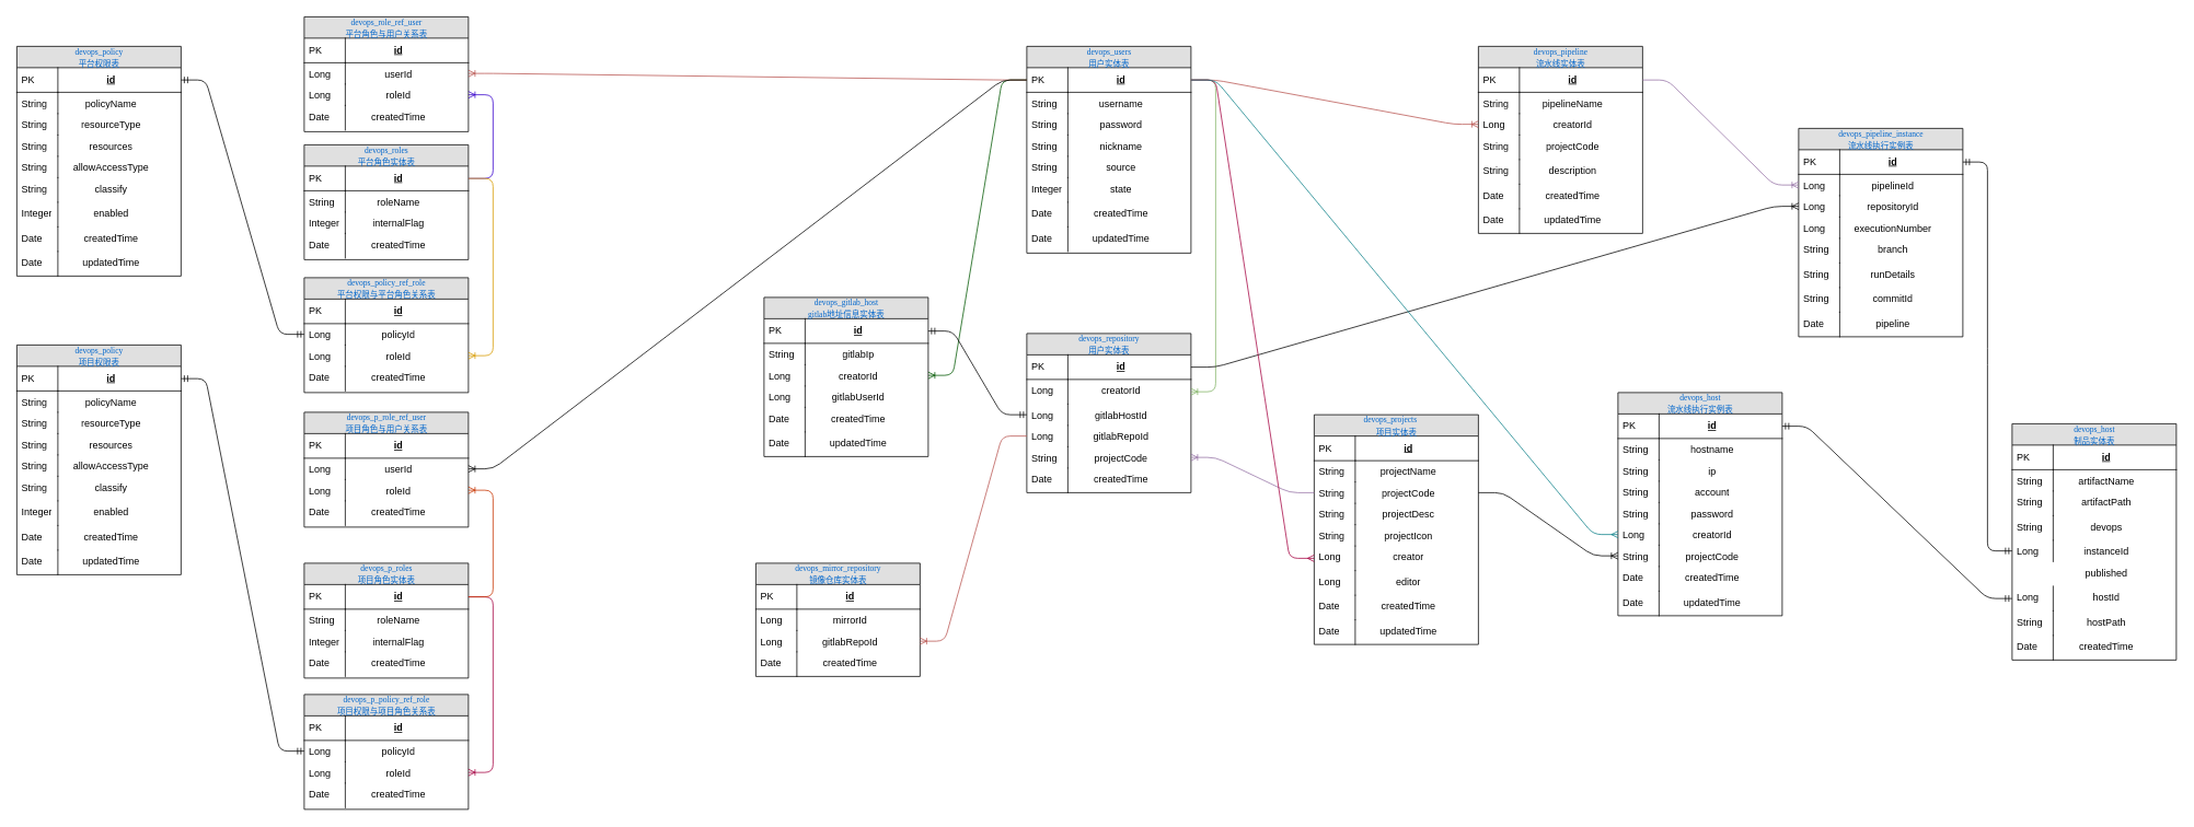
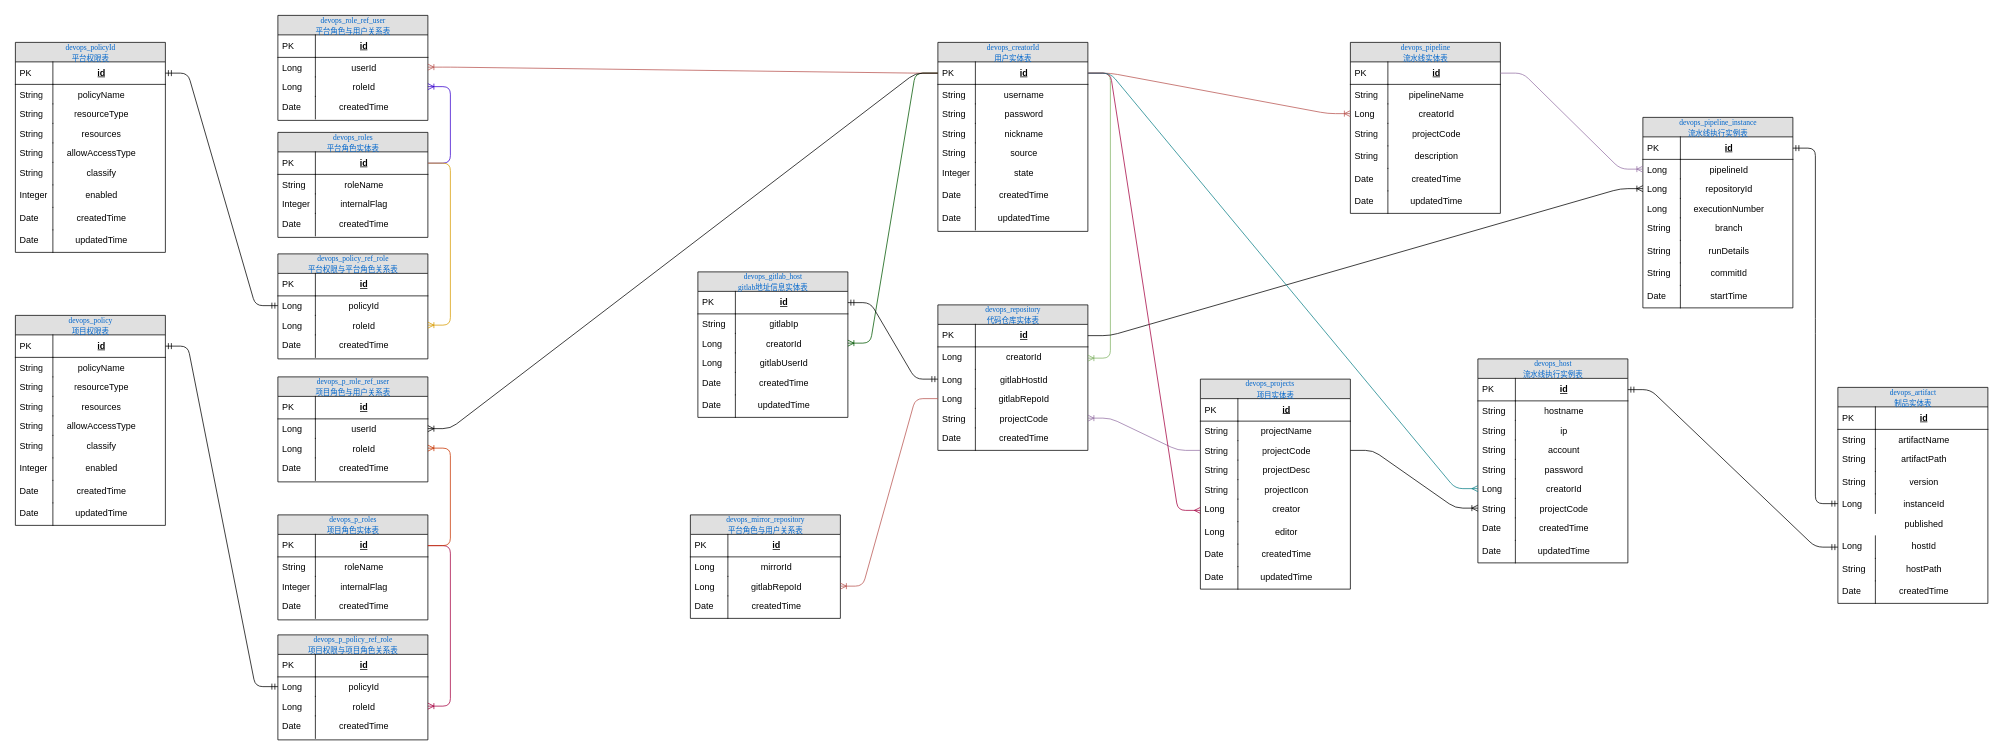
- <mxCell id="96" value="&lt;p style=&quot;line-height: 100%;&quot;&gt;&lt;font color=&quot;#0066cc&quot; style=&quot;font-size: 10px;&quot;&gt;devops_policy&lt;br&gt;平台权限表&lt;/font&gt;&lt;/p&gt;" style="swimlane;html=1;fontStyle=0;childLayout=stackLayout;horizontal=1;startSize=26;fillColor=#e0e0e0;horizontalStack=0;resizeParent=1;resizeLast=0;collapsible=1;marginBottom=0;swimlaneFillColor=#ffffff;align=center;rounded=0;shadow=0;comic=0;labelBackgroundColor=none;strokeWidth=1;fontFamily=Verdana;fontSize=14;movable=1;resizable=1;rotatable=1;deletable=1;editable=1;locked=0;connectable=1;container=1;" parent="1" vertex="1"><mxGeometry x="20" y="56" width="200" height="280" as="geometry"><mxRectangle x="30" y="358" width="160" height="70" as="alternateBounds" /></mxGeometry></mxCell>
+ <mxCell id="96" value="&lt;p style=&quot;line-height: 100%;&quot;&gt;&lt;font color=&quot;#0066cc&quot; style=&quot;font-size: 10px;&quot;&gt;devops_policyId&lt;br&gt;平台权限表&lt;/font&gt;&lt;/p&gt;" style="swimlane;html=1;fontStyle=0;childLayout=stackLayout;horizontal=1;startSize=26;fillColor=#e0e0e0;horizontalStack=0;resizeParent=1;resizeLast=0;collapsible=1;marginBottom=0;swimlaneFillColor=#ffffff;align=center;rounded=0;shadow=0;comic=0;labelBackgroundColor=none;strokeWidth=1;fontFamily=Verdana;fontSize=14;movable=1;resizable=1;rotatable=1;deletable=1;editable=1;locked=0;connectable=1;container=1;" parent="1" vertex="1"><mxGeometry x="20" y="56" width="200" height="280" as="geometry"><mxRectangle x="30" y="358" width="160" height="70" as="alternateBounds" /></mxGeometry></mxCell>
- <mxCell id="15" value="&lt;p style=&quot;line-height: 100%;&quot;&gt;&lt;font color=&quot;#0066cc&quot; style=&quot;font-size: 10px;&quot;&gt;devops_users&lt;br&gt;用户实体表&lt;/font&gt;&lt;/p&gt;" style="swimlane;html=1;fontStyle=0;childLayout=stackLayout;horizontal=1;startSize=26;fillColor=#e0e0e0;horizontalStack=0;resizeParent=1;resizeLast=0;collapsible=1;marginBottom=0;swimlaneFillColor=#ffffff;align=center;rounded=0;shadow=0;comic=0;labelBackgroundColor=none;strokeWidth=1;fontFamily=Verdana;fontSize=14;movable=1;resizable=1;rotatable=1;deletable=1;editable=1;locked=0;connectable=1;container=1;" parent="1" vertex="1"><mxGeometry x="1250" y="56" width="200" height="252" as="geometry"><mxRectangle x="30" y="358" width="160" height="70" as="alternateBounds" /></mxGeometry></mxCell>
+ <mxCell id="15" value="&lt;p style=&quot;line-height: 100%;&quot;&gt;&lt;font color=&quot;#0066cc&quot; style=&quot;font-size: 10px;&quot;&gt;devops_creatorId&lt;br&gt;用户实体表&lt;/font&gt;&lt;/p&gt;" style="swimlane;html=1;fontStyle=0;childLayout=stackLayout;horizontal=1;startSize=26;fillColor=#e0e0e0;horizontalStack=0;resizeParent=1;resizeLast=0;collapsible=1;marginBottom=0;swimlaneFillColor=#ffffff;align=center;rounded=0;shadow=0;comic=0;labelBackgroundColor=none;strokeWidth=1;fontFamily=Verdana;fontSize=14;movable=1;resizable=1;rotatable=1;deletable=1;editable=1;locked=0;connectable=1;container=1;" parent="1" vertex="1"><mxGeometry x="1250" y="56" width="200" height="252" as="geometry"><mxRectangle x="30" y="358" width="160" height="70" as="alternateBounds" /></mxGeometry></mxCell>
- <mxCell id="246" value="pipeline" style="shape=partialRectangle;top=0;left=0;right=0;bottom=0;html=1;align=center;verticalAlign=top;fillColor=none;spacingLeft=34;spacingRight=4;whiteSpace=wrap;overflow=hidden;rotatable=0;points=[[0,0.5],[1,0.5]];portConstraint=eastwest;dropTarget=0;" parent="231" vertex="1"><mxGeometry y="224" width="200" height="30" as="geometry" /></mxCell>
+ <mxCell id="246" value="startTime" style="shape=partialRectangle;top=0;left=0;right=0;bottom=0;html=1;align=center;verticalAlign=top;fillColor=none;spacingLeft=34;spacingRight=4;whiteSpace=wrap;overflow=hidden;rotatable=0;points=[[0,0.5],[1,0.5]];portConstraint=eastwest;dropTarget=0;" parent="231" vertex="1"><mxGeometry y="224" width="200" height="30" as="geometry" /></mxCell>
- <mxCell id="2" value="&lt;p style=&quot;line-height: 100%;&quot;&gt;&lt;font color=&quot;#0066cc&quot; style=&quot;font-size: 10px;&quot;&gt;devops_repository&lt;br&gt;用户实体表&lt;/font&gt;&lt;/p&gt;" style="swimlane;html=1;fontStyle=0;childLayout=stackLayout;horizontal=1;startSize=26;fillColor=#e0e0e0;horizontalStack=0;resizeParent=1;resizeLast=0;collapsible=1;marginBottom=0;swimlaneFillColor=#ffffff;align=center;rounded=0;shadow=0;comic=0;labelBackgroundColor=none;strokeWidth=1;fontFamily=Verdana;fontSize=14;movable=1;resizable=1;rotatable=1;deletable=1;editable=1;locked=0;connectable=1;container=1;" parent="1" vertex="1"><mxGeometry x="1250" y="406" width="200" height="194" as="geometry"><mxRectangle x="30" y="358" width="160" height="70" as="alternateBounds" /></mxGeometry></mxCell>
+ <mxCell id="2" value="&lt;p style=&quot;line-height: 100%;&quot;&gt;&lt;font color=&quot;#0066cc&quot; style=&quot;font-size: 10px;&quot;&gt;devops_repository&lt;br&gt;代码仓库实体表&lt;/font&gt;&lt;/p&gt;" style="swimlane;html=1;fontStyle=0;childLayout=stackLayout;horizontal=1;startSize=26;fillColor=#e0e0e0;horizontalStack=0;resizeParent=1;resizeLast=0;collapsible=1;marginBottom=0;swimlaneFillColor=#ffffff;align=center;rounded=0;shadow=0;comic=0;labelBackgroundColor=none;strokeWidth=1;fontFamily=Verdana;fontSize=14;movable=1;resizable=1;rotatable=1;deletable=1;editable=1;locked=0;connectable=1;container=1;" parent="1" vertex="1"><mxGeometry x="1250" y="406" width="200" height="194" as="geometry"><mxRectangle x="30" y="358" width="160" height="70" as="alternateBounds" /></mxGeometry></mxCell>
- <mxCell id="213" value="&lt;p style=&quot;line-height: 100%;&quot;&gt;&lt;font color=&quot;#0066cc&quot; style=&quot;font-size: 10px;&quot;&gt;devops_host&lt;br&gt;制品实体表&lt;/font&gt;&lt;/p&gt;" style="swimlane;html=1;fontStyle=0;childLayout=stackLayout;horizontal=1;startSize=26;fillColor=#e0e0e0;horizontalStack=0;resizeParent=1;resizeLast=0;collapsible=1;marginBottom=0;swimlaneFillColor=#ffffff;align=center;rounded=0;shadow=0;comic=0;labelBackgroundColor=none;strokeWidth=1;fontFamily=Verdana;fontSize=14;movable=1;resizable=1;rotatable=1;deletable=1;editable=1;locked=0;connectable=1;container=1;" parent="1" vertex="1"><mxGeometry x="2450" y="516" width="200" height="288" as="geometry"><mxRectangle x="30" y="358" width="160" height="70" as="alternateBounds" /></mxGeometry></mxCell>
+ <mxCell id="213" value="&lt;p style=&quot;line-height: 100%;&quot;&gt;&lt;font color=&quot;#0066cc&quot; style=&quot;font-size: 10px;&quot;&gt;devops_artifact&lt;br&gt;制品实体表&lt;/font&gt;&lt;/p&gt;" style="swimlane;html=1;fontStyle=0;childLayout=stackLayout;horizontal=1;startSize=26;fillColor=#e0e0e0;horizontalStack=0;resizeParent=1;resizeLast=0;collapsible=1;marginBottom=0;swimlaneFillColor=#ffffff;align=center;rounded=0;shadow=0;comic=0;labelBackgroundColor=none;strokeWidth=1;fontFamily=Verdana;fontSize=14;movable=1;resizable=1;rotatable=1;deletable=1;editable=1;locked=0;connectable=1;container=1;" parent="1" vertex="1"><mxGeometry x="2450" y="516" width="200" height="288" as="geometry"><mxRectangle x="30" y="358" width="160" height="70" as="alternateBounds" /></mxGeometry></mxCell>
- <mxCell id="220" value="devops" style="shape=partialRectangle;top=0;left=0;right=0;bottom=0;html=1;align=center;verticalAlign=top;fillColor=none;spacingLeft=34;spacingRight=4;whiteSpace=wrap;overflow=hidden;rotatable=0;points=[[0,0.5],[1,0.5]];portConstraint=eastwest;dropTarget=0;" parent="213" vertex="1"><mxGeometry y="112" width="200" height="30" as="geometry" /></mxCell>
+ <mxCell id="220" value="version" style="shape=partialRectangle;top=0;left=0;right=0;bottom=0;html=1;align=center;verticalAlign=top;fillColor=none;spacingLeft=34;spacingRight=4;whiteSpace=wrap;overflow=hidden;rotatable=0;points=[[0,0.5],[1,0.5]];portConstraint=eastwest;dropTarget=0;" parent="213" vertex="1"><mxGeometry y="112" width="200" height="30" as="geometry" /></mxCell>
- <mxCell id="87" value="&lt;p style=&quot;line-height: 100%;&quot;&gt;&lt;font color=&quot;#0066cc&quot; style=&quot;font-size: 10px;&quot;&gt;devops_mirror_repository&lt;br&gt;镜像仓库实体表&lt;/font&gt;&lt;/p&gt;" style="swimlane;html=1;fontStyle=0;childLayout=stackLayout;horizontal=1;startSize=26;fillColor=#e0e0e0;horizontalStack=0;resizeParent=1;resizeLast=0;collapsible=1;marginBottom=0;swimlaneFillColor=#ffffff;align=center;rounded=0;shadow=0;comic=0;labelBackgroundColor=none;strokeWidth=1;fontFamily=Verdana;fontSize=14;movable=1;resizable=1;rotatable=1;deletable=1;editable=1;locked=0;connectable=1;container=1;verticalAlign=middle;" parent="1" vertex="1"><mxGeometry x="920" y="686" width="200" height="138" as="geometry"><mxRectangle x="-50" y="510" width="160" height="70" as="alternateBounds" /></mxGeometry></mxCell>
+ <mxCell id="87" value="&lt;p style=&quot;line-height: 100%;&quot;&gt;&lt;font color=&quot;#0066cc&quot; style=&quot;font-size: 10px;&quot;&gt;devops_mirror_repository&lt;br&gt;平台角色与用户关系表&lt;/font&gt;&lt;/p&gt;" style="swimlane;html=1;fontStyle=0;childLayout=stackLayout;horizontal=1;startSize=26;fillColor=#e0e0e0;horizontalStack=0;resizeParent=1;resizeLast=0;collapsible=1;marginBottom=0;swimlaneFillColor=#ffffff;align=center;rounded=0;shadow=0;comic=0;labelBackgroundColor=none;strokeWidth=1;fontFamily=Verdana;fontSize=14;movable=1;resizable=1;rotatable=1;deletable=1;editable=1;locked=0;connectable=1;container=1;verticalAlign=middle;" parent="1" vertex="1"><mxGeometry x="920" y="686" width="200" height="138" as="geometry"><mxRectangle x="-50" y="510" width="160" height="70" as="alternateBounds" /></mxGeometry></mxCell>
